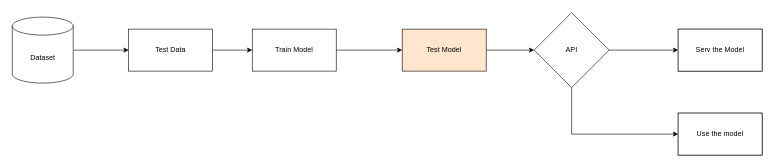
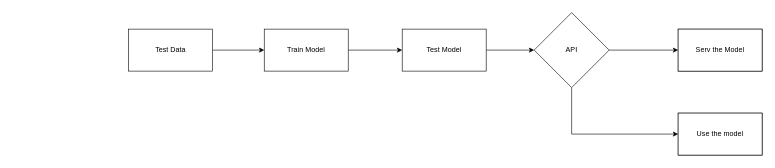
- <mxCell id="3" value="Dataset" style="shape=cylinder3;whiteSpace=wrap;html=1;boundedLbl=1;backgroundOutline=1;size=15;" vertex="1" parent="1"><mxGeometry x="20" y="28" width="101.54" height="110" as="geometry" /></mxCell>
- <mxCell id="2" value="" style="edgeStyle=orthogonalEdgeStyle;rounded=0;orthogonalLoop=1;jettySize=auto;html=1;" edge="1" parent="1" source="3" target="5"><mxGeometry relative="1" as="geometry" /></mxCell>
- <mxCell id="7" value="Train Model" style="rounded=0;whiteSpace=wrap;html=1;" vertex="1" parent="1"><mxGeometry x="420" y="48" width="140" height="70" as="geometry" /></mxCell>
+ <mxCell id="7" value="Train Model" style="rounded=0;whiteSpace=wrap;html=1;" vertex="1" parent="1"><mxGeometry x="440" y="48" width="140" height="70" as="geometry" /></mxCell>
- <mxCell id="9" value="Test Model" style="rounded=0;whiteSpace=wrap;html=1;fillColor=#ffe6cc;" vertex="1" parent="1"><mxGeometry x="670" y="48" width="140" height="70" as="geometry" /></mxCell>
+ <mxCell id="9" value="Test Model" style="rounded=0;whiteSpace=wrap;html=1;" vertex="1" parent="1"><mxGeometry x="670" y="48" width="140" height="70" as="geometry" /></mxCell>
